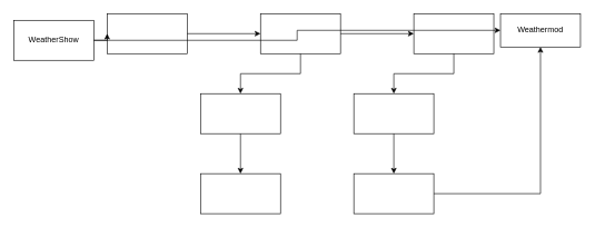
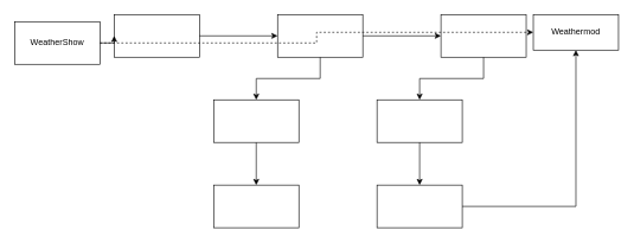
- <mxCell id="18" style="edgeStyle=orthogonalEdgeStyle;rounded=0;orthogonalLoop=1;jettySize=auto;html=1;" edge="1" parent="1" source="16" target="15"><mxGeometry relative="1" as="geometry" /></mxCell>
+ <mxCell id="18" style="edgeStyle=orthogonalEdgeStyle;rounded=0;orthogonalLoop=1;jettySize=auto;html=1;dashed=1;" edge="1" parent="1" source="16" target="15"><mxGeometry relative="1" as="geometry" /></mxCell>
